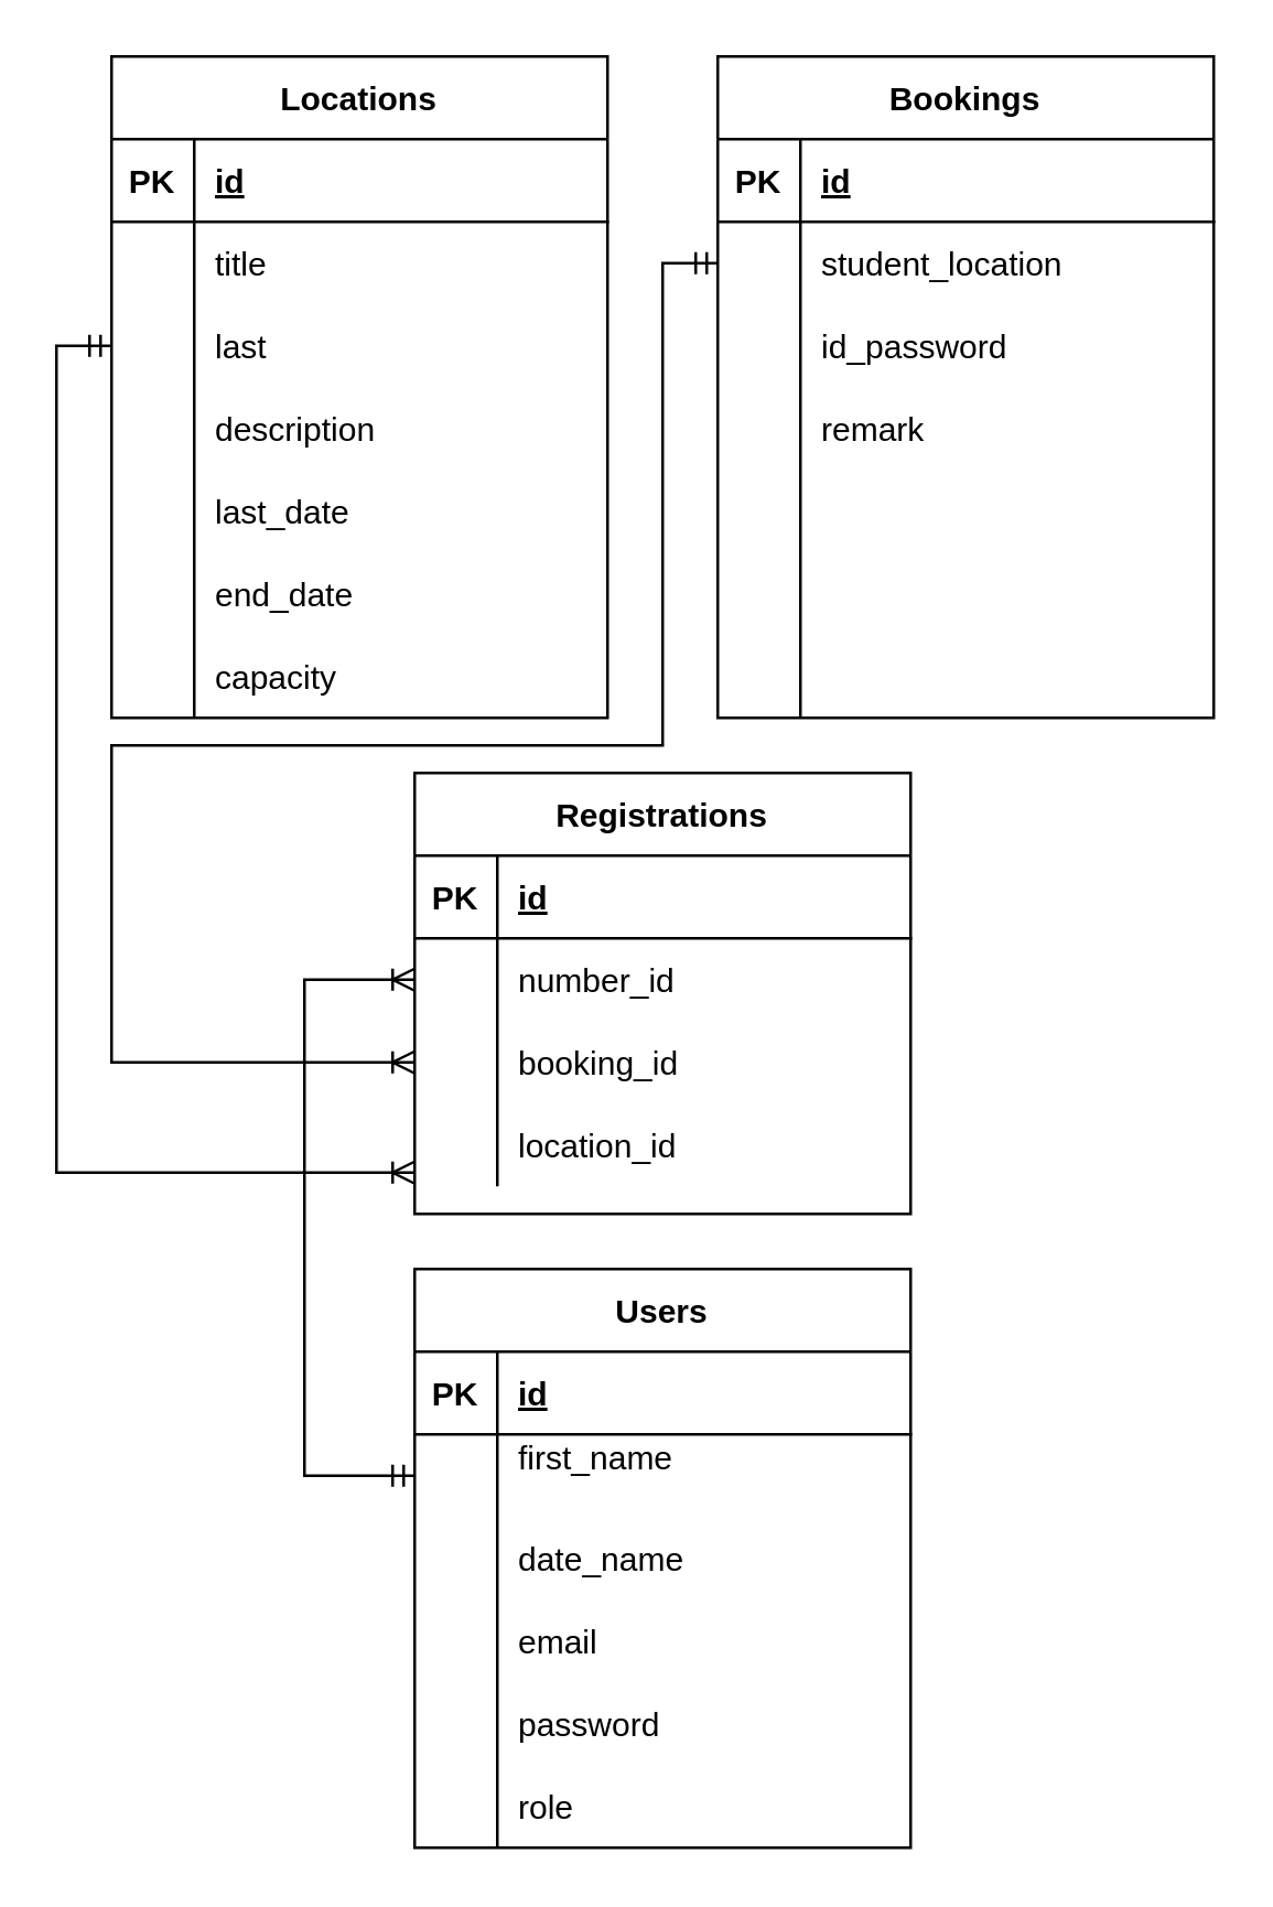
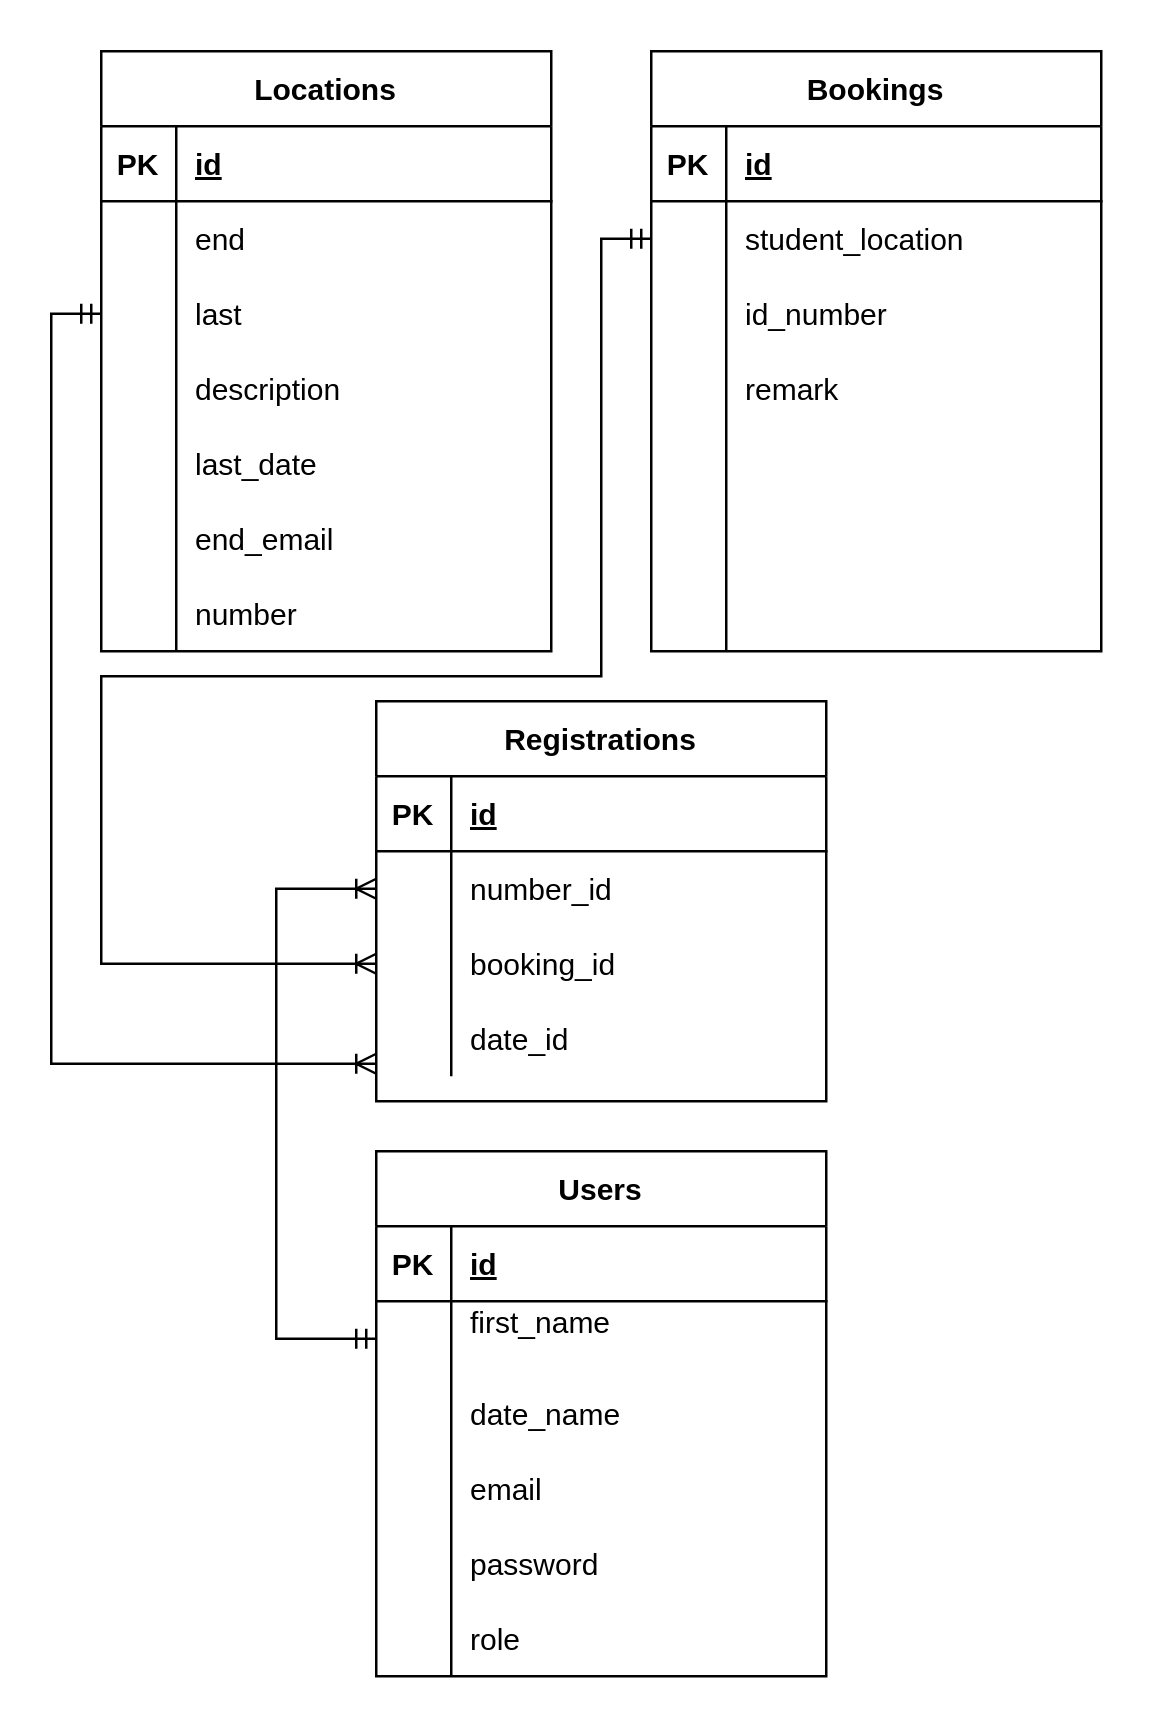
- <mxCell id="27" value="title" style="shape=partialRectangle;connectable=0;fillColor=none;top=0;left=0;bottom=0;right=0;align=left;spacingLeft=6;overflow=hidden;rounded=0;" vertex="1" parent="25"><mxGeometry x="30" width="150" height="30" as="geometry"><mxRectangle width="150" height="30" as="alternateBounds" /></mxGeometry></mxCell>
+ <mxCell id="27" value="end" style="shape=partialRectangle;connectable=0;fillColor=none;top=0;left=0;bottom=0;right=0;align=left;spacingLeft=6;overflow=hidden;rounded=0;" vertex="1" parent="25"><mxGeometry x="30" width="150" height="30" as="geometry"><mxRectangle width="150" height="30" as="alternateBounds" /></mxGeometry></mxCell>
- <mxCell id="52" value="id_password" style="shape=partialRectangle;connectable=0;fillColor=none;top=0;left=0;bottom=0;right=0;align=left;spacingLeft=6;overflow=hidden;rounded=0;" vertex="1" parent="50"><mxGeometry x="30" width="150" height="30" as="geometry"><mxRectangle width="150" height="30" as="alternateBounds" /></mxGeometry></mxCell>
+ <mxCell id="52" value="id_number" style="shape=partialRectangle;connectable=0;fillColor=none;top=0;left=0;bottom=0;right=0;align=left;spacingLeft=6;overflow=hidden;rounded=0;" vertex="1" parent="50"><mxGeometry x="30" width="150" height="30" as="geometry"><mxRectangle width="150" height="30" as="alternateBounds" /></mxGeometry></mxCell>
- <mxCell id="39" value="end_date" style="shape=partialRectangle;connectable=0;fillColor=none;top=0;left=0;bottom=0;right=0;align=left;spacingLeft=6;overflow=hidden;rounded=0;" vertex="1" parent="37"><mxGeometry x="30" width="150" height="30" as="geometry"><mxRectangle width="150" height="30" as="alternateBounds" /></mxGeometry></mxCell>
+ <mxCell id="39" value="end_email" style="shape=partialRectangle;connectable=0;fillColor=none;top=0;left=0;bottom=0;right=0;align=left;spacingLeft=6;overflow=hidden;rounded=0;" vertex="1" parent="37"><mxGeometry x="30" width="150" height="30" as="geometry"><mxRectangle width="150" height="30" as="alternateBounds" /></mxGeometry></mxCell>
- <mxCell id="42" value="capacity" style="shape=partialRectangle;connectable=0;fillColor=none;top=0;left=0;bottom=0;right=0;align=left;spacingLeft=6;overflow=hidden;rounded=0;" vertex="1" parent="40"><mxGeometry x="30" width="150" height="30" as="geometry"><mxRectangle width="150" height="30" as="alternateBounds" /></mxGeometry></mxCell>
+ <mxCell id="42" value="number" style="shape=partialRectangle;connectable=0;fillColor=none;top=0;left=0;bottom=0;right=0;align=left;spacingLeft=6;overflow=hidden;rounded=0;" vertex="1" parent="40"><mxGeometry x="30" width="150" height="30" as="geometry"><mxRectangle width="150" height="30" as="alternateBounds" /></mxGeometry></mxCell>
- <mxCell id="77" value="location_id" style="shape=partialRectangle;connectable=0;fillColor=none;top=0;left=0;bottom=0;right=0;align=left;spacingLeft=6;overflow=hidden;rounded=0;" vertex="1" parent="75"><mxGeometry x="30" width="150" height="30" as="geometry"><mxRectangle width="150" height="30" as="alternateBounds" /></mxGeometry></mxCell>
+ <mxCell id="77" value="date_id" style="shape=partialRectangle;connectable=0;fillColor=none;top=0;left=0;bottom=0;right=0;align=left;spacingLeft=6;overflow=hidden;rounded=0;" vertex="1" parent="75"><mxGeometry x="30" width="150" height="30" as="geometry"><mxRectangle width="150" height="30" as="alternateBounds" /></mxGeometry></mxCell>
